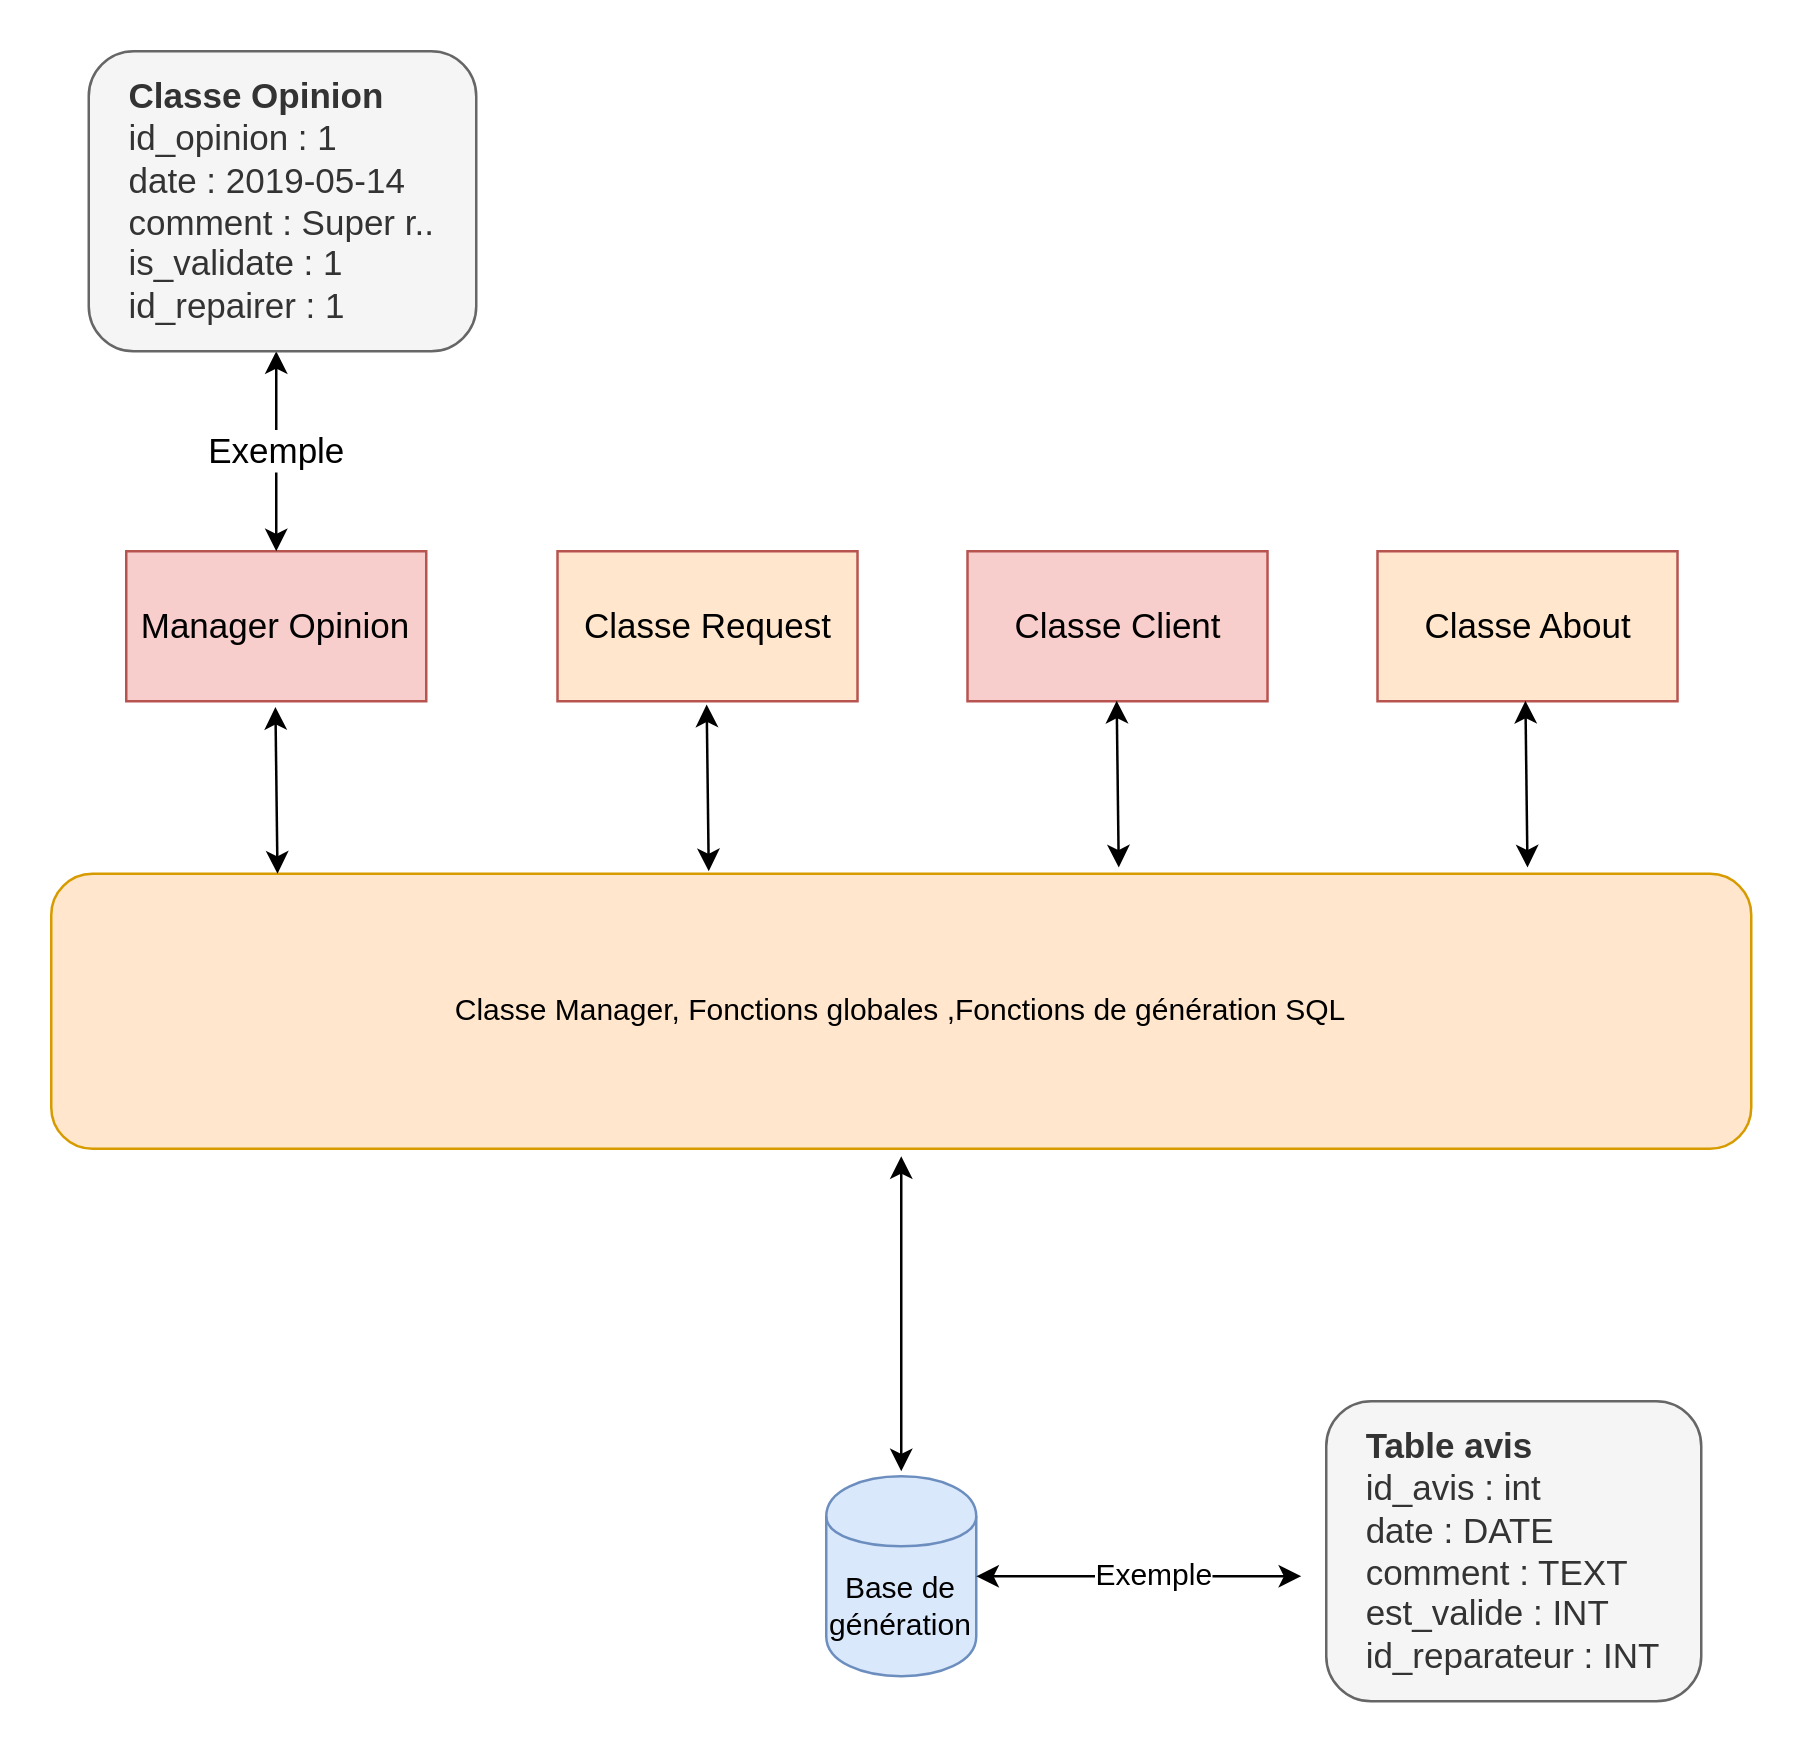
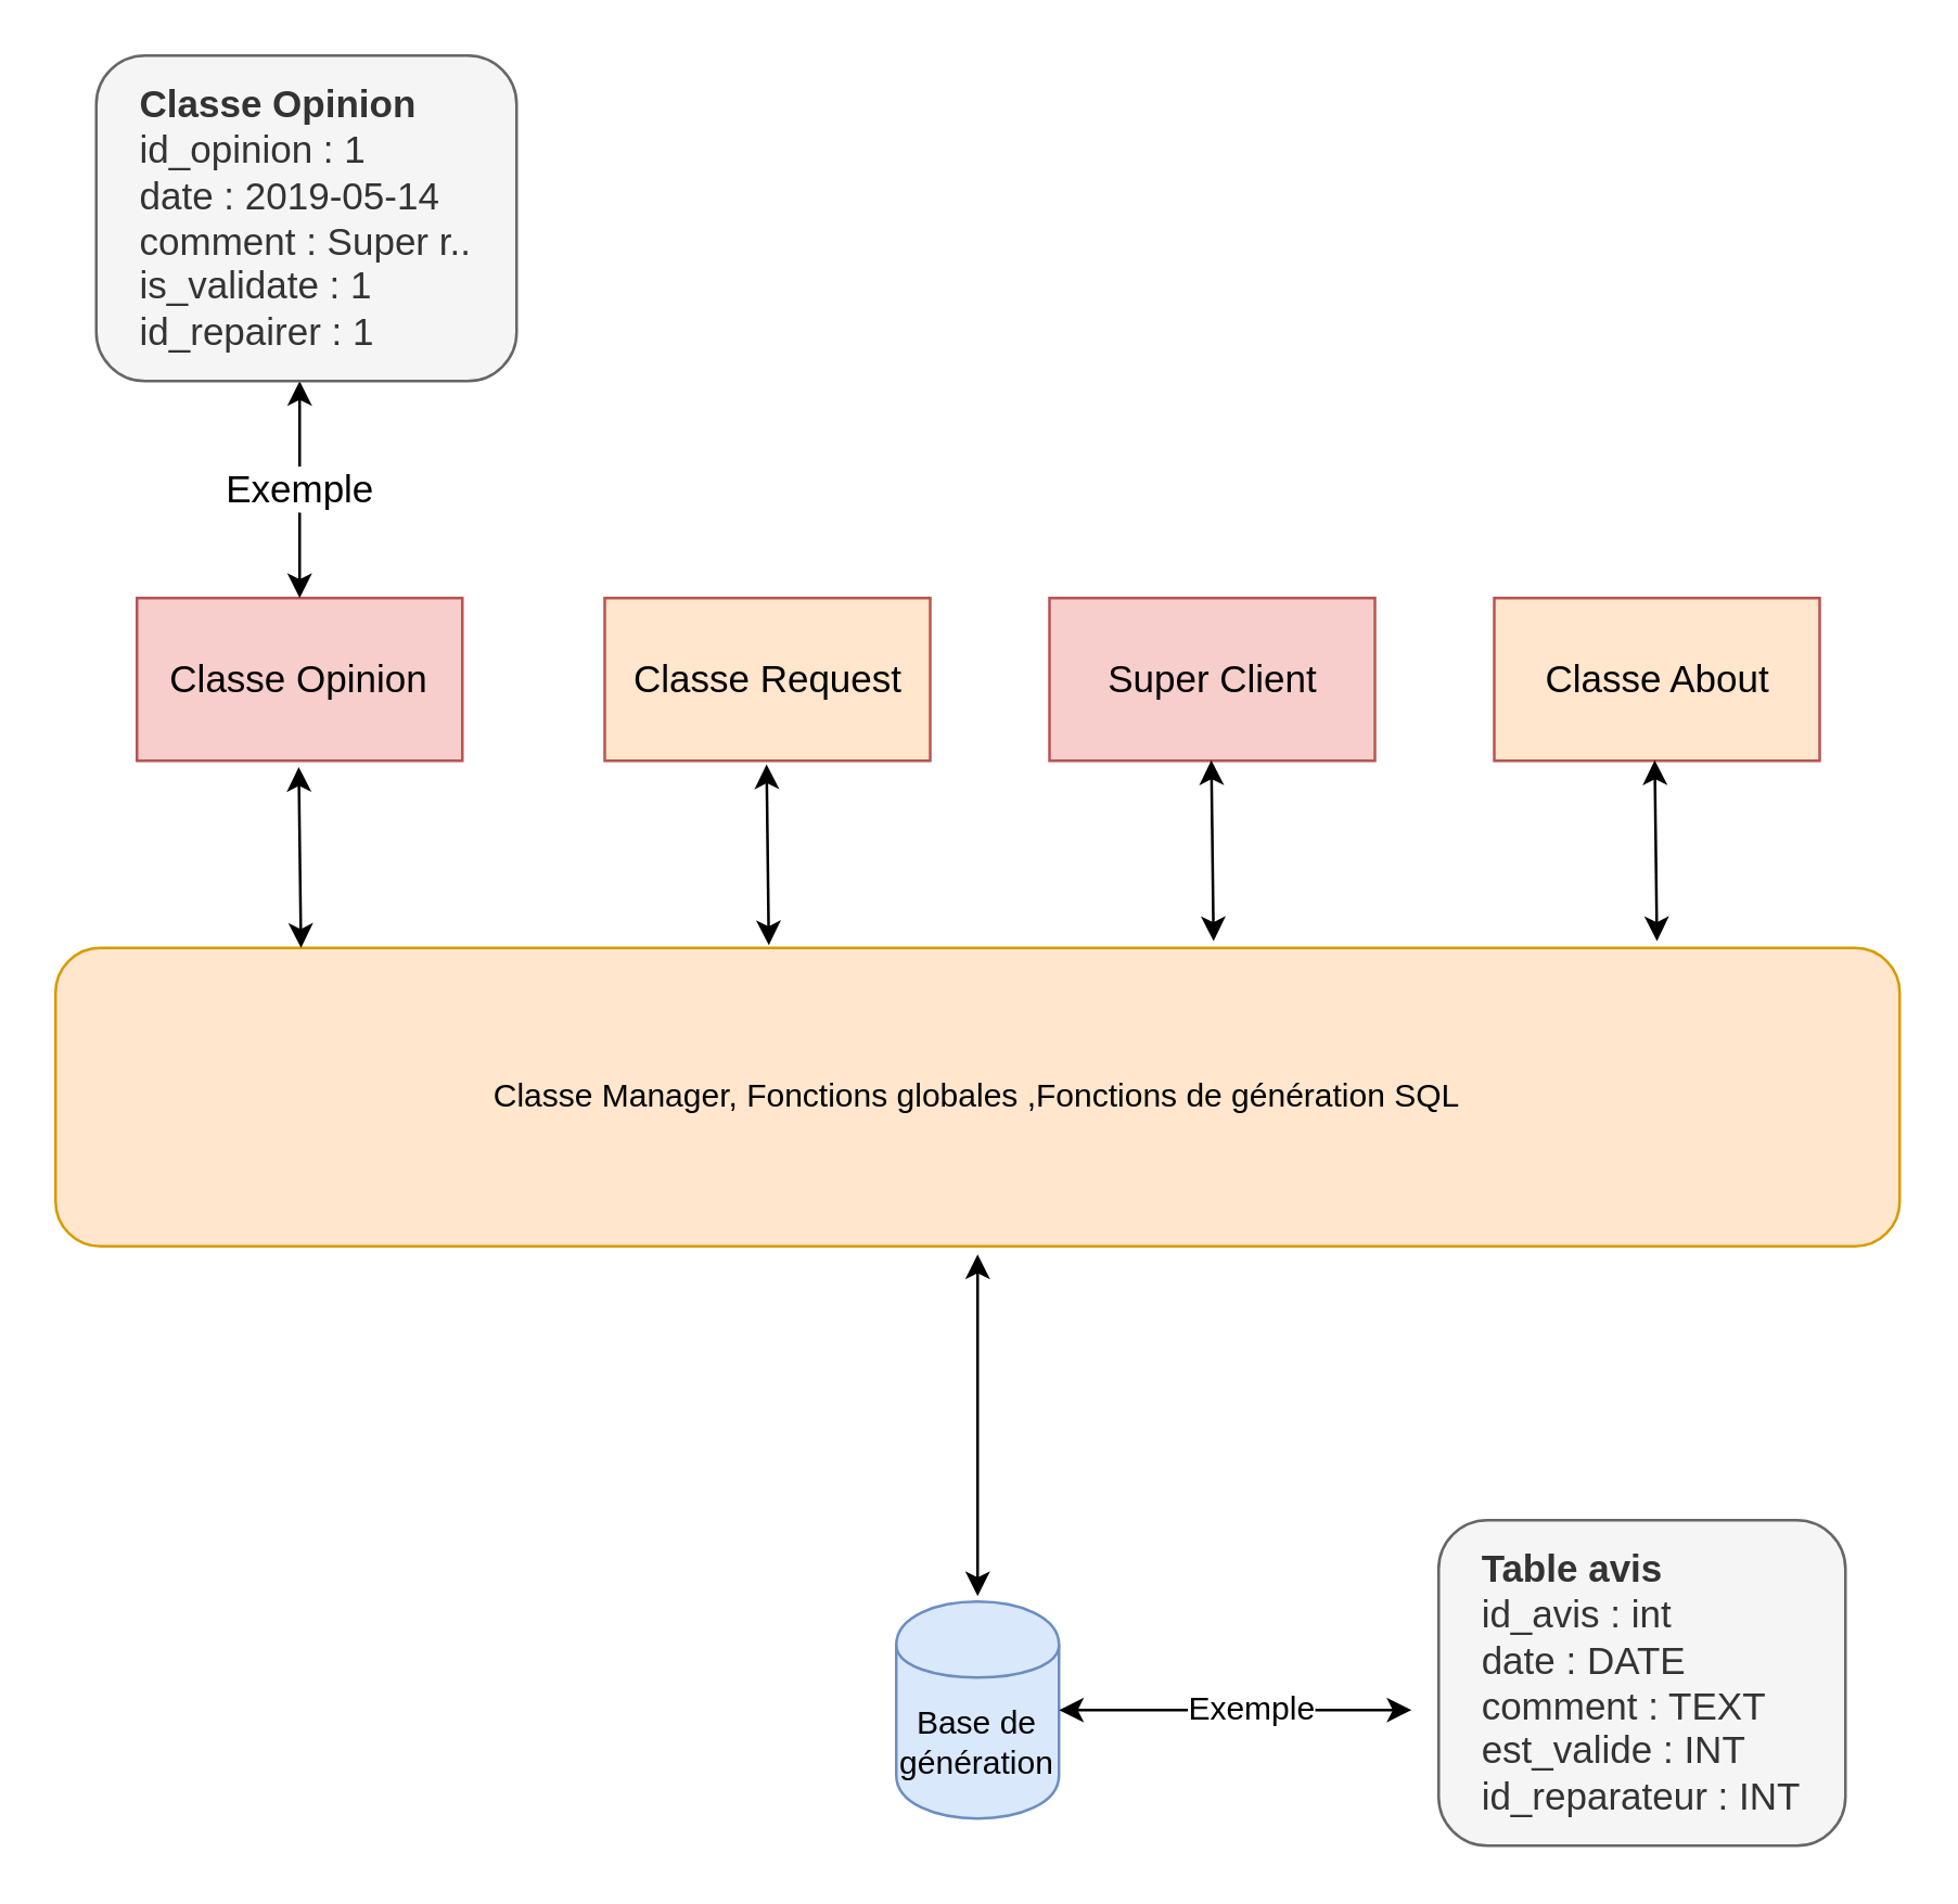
- <mxCell id="8" value="Manager Opinion" style="rounded=0;whiteSpace=wrap;html=1;fontSize=14;fillColor=#f8cecc;strokeColor=#b85450;" parent="1" vertex="1"><mxGeometry x="50" y="220" width="120" height="60" as="geometry" /></mxCell>
+ <mxCell id="8" value="Classe Opinion" style="rounded=0;whiteSpace=wrap;html=1;fontSize=14;fillColor=#f8cecc;strokeColor=#b85450;" parent="1" vertex="1"><mxGeometry x="50" y="220" width="120" height="60" as="geometry" /></mxCell>
- <mxCell id="10" value="Classe Client" style="rounded=0;whiteSpace=wrap;html=1;fontSize=14;fillColor=#f8cecc;strokeColor=#b85450;" parent="1" vertex="1"><mxGeometry x="386.5" y="220" width="120" height="60" as="geometry" /></mxCell>
+ <mxCell id="10" value="Super Client" style="rounded=0;whiteSpace=wrap;html=1;fontSize=14;fillColor=#f8cecc;strokeColor=#b85450;" parent="1" vertex="1"><mxGeometry x="386.5" y="220" width="120" height="60" as="geometry" /></mxCell>
